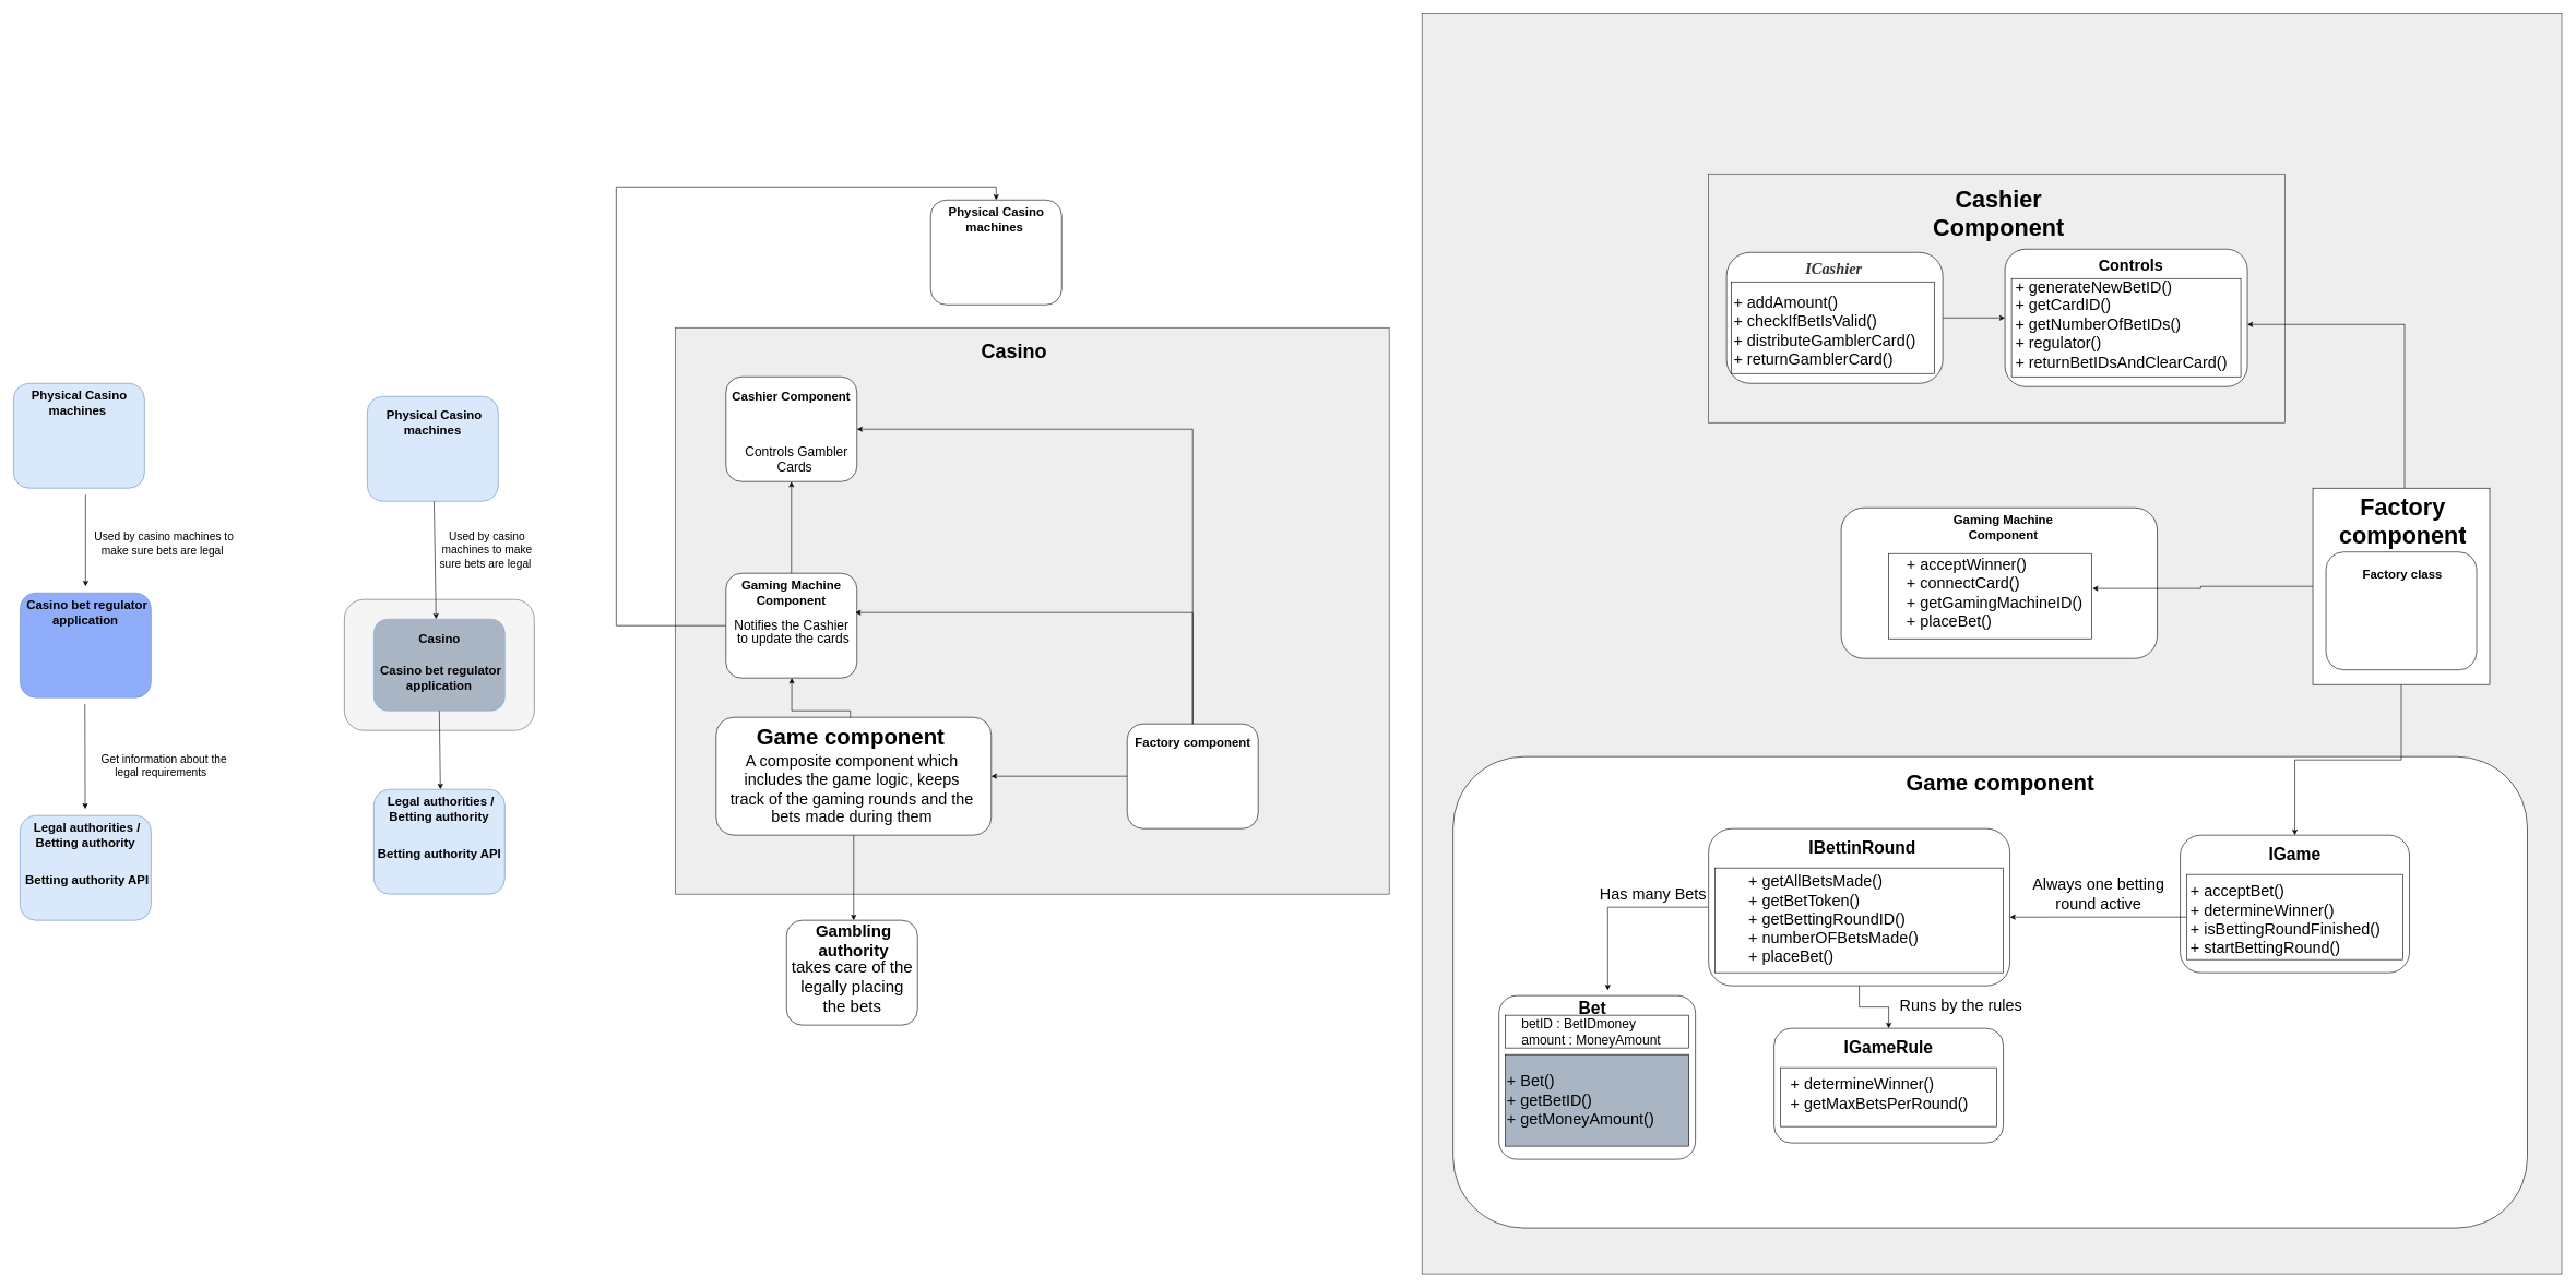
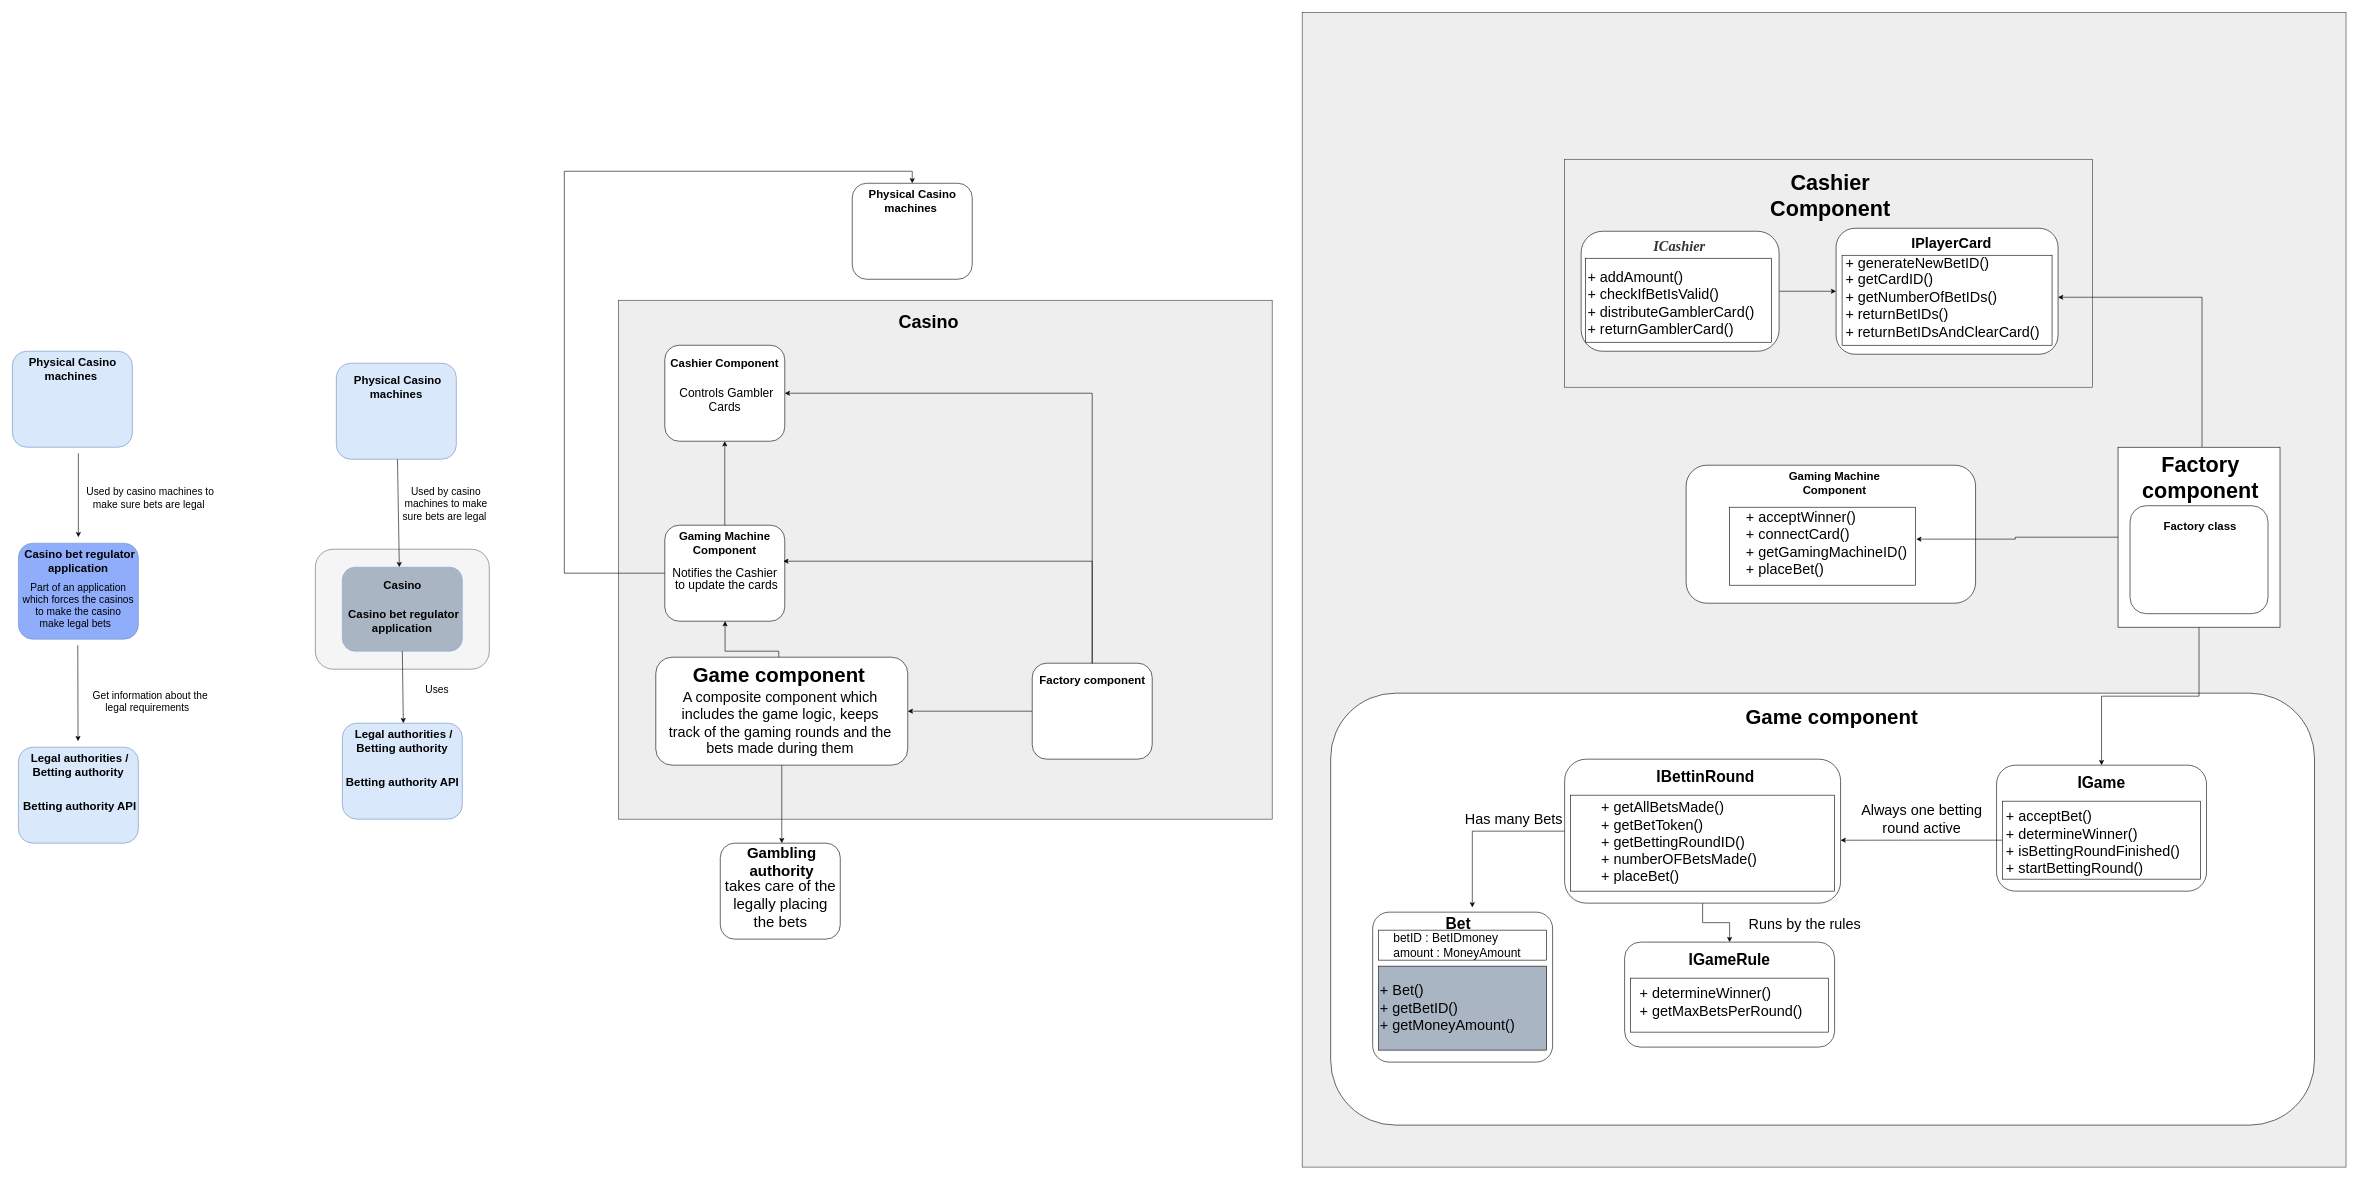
- <mxCell id="65" value="&lt;font style=&quot;font-size: 24px&quot;&gt;&lt;b&gt;Controls&lt;/b&gt;&lt;/font&gt;" style="text;html=1;align=center;" vertex="1" parent="1"><mxGeometry x="3168.13" y="385" width="167.5" height="50" as="geometry" /></mxCell>
+ <mxCell id="65" value="&lt;font style=&quot;font-size: 24px&quot;&gt;&lt;b&gt;IPlayerCard&lt;/b&gt;&lt;/font&gt;" style="text;html=1;align=center;" vertex="1" parent="1"><mxGeometry x="3168.13" y="385" width="167.5" height="50" as="geometry" /></mxCell>
- <mxCell id="70" value="&lt;font style=&quot;font-size: 24px&quot;&gt;+ generateNewBetID()&lt;br&gt;+ getCardID()&lt;br&gt;+ getNumberOfBetIDs()&lt;br&gt;+ regulator()&lt;br&gt;+ returnBetIDsAndClearCard()&lt;/font&gt;" style="text;html=1;strokeColor=none;fillColor=none;align=left;verticalAlign=middle;whiteSpace=wrap;rounded=0;" vertex="1" parent="1"><mxGeometry x="3073.76" y="420" width="356.25" height="150" as="geometry" /></mxCell>
+ <mxCell id="70" value="&lt;font style=&quot;font-size: 24px&quot;&gt;+ generateNewBetID()&lt;br&gt;+ getCardID()&lt;br&gt;+ getNumberOfBetIDs()&lt;br&gt;+ returnBetIDs()&lt;br&gt;+ returnBetIDsAndClearCard()&lt;/font&gt;" style="text;html=1;strokeColor=none;fillColor=none;align=left;verticalAlign=middle;whiteSpace=wrap;rounded=0;" vertex="1" parent="1"><mxGeometry x="3073.76" y="420" width="356.25" height="150" as="geometry" /></mxCell>
- <mxCell id="66" value="&lt;span style=&quot;font-size: 20px&quot;&gt;Controls Gambler &lt;br&gt;Cards&amp;nbsp;&lt;/span&gt;" style="text;html=1;align=center;verticalAlign=middle;resizable=0;points=[];autosize=1;" vertex="1" parent="1"><mxGeometry x="1130" y="680" width="170" height="40" as="geometry" /></mxCell>
+ <mxCell id="66" value="&lt;span style=&quot;font-size: 20px&quot;&gt;Controls Gambler &lt;br&gt;Cards&amp;nbsp;&lt;/span&gt;" style="text;html=1;align=center;verticalAlign=middle;resizable=0;points=[];autosize=1;" vertex="1" parent="1"><mxGeometry x="1125" y="645" width="170" height="40" as="geometry" /></mxCell>
+ <mxCell id="14" value="&lt;span style=&quot;font-size: 17px&quot;&gt;Part of an application which forces the casinos to make the casino make legal bets&amp;nbsp;&amp;nbsp;&lt;/span&gt;" style="text;html=1;strokeColor=none;fillColor=none;align=center;verticalAlign=middle;whiteSpace=wrap;rounded=0;" vertex="1" parent="1"><mxGeometry x="35" y="965" width="190" height="90" as="geometry" /></mxCell>
+ <mxCell id="34" value="&lt;span style=&quot;font-size: 17px&quot;&gt;Uses&amp;nbsp;&lt;/span&gt;" style="text;html=1;strokeColor=none;fillColor=none;align=center;verticalAlign=middle;whiteSpace=wrap;rounded=0;" vertex="1" parent="1"><mxGeometry x="657.5" y="1115" width="145" height="70" as="geometry" /></mxCell>
- <mxCell id="93" value="&lt;font style=&quot;font-size: 24px&quot;&gt;Runs by the rules&lt;/font&gt;" style="text;html=1;strokeColor=none;fillColor=none;align=center;verticalAlign=middle;whiteSpace=wrap;rounded=0;" vertex="1" parent="1"><mxGeometry x="2887.5" y="1525" width="210" height="20" as="geometry" /></mxCell>
+ <mxCell id="93" value="&lt;font style=&quot;font-size: 24px&quot;&gt;Runs by the rules&lt;/font&gt;" style="text;html=1;strokeColor=none;fillColor=none;align=center;verticalAlign=middle;whiteSpace=wrap;rounded=0;" vertex="1" parent="1"><mxGeometry x="2902.5" y="1530" width="210" height="20" as="geometry" /></mxCell>
